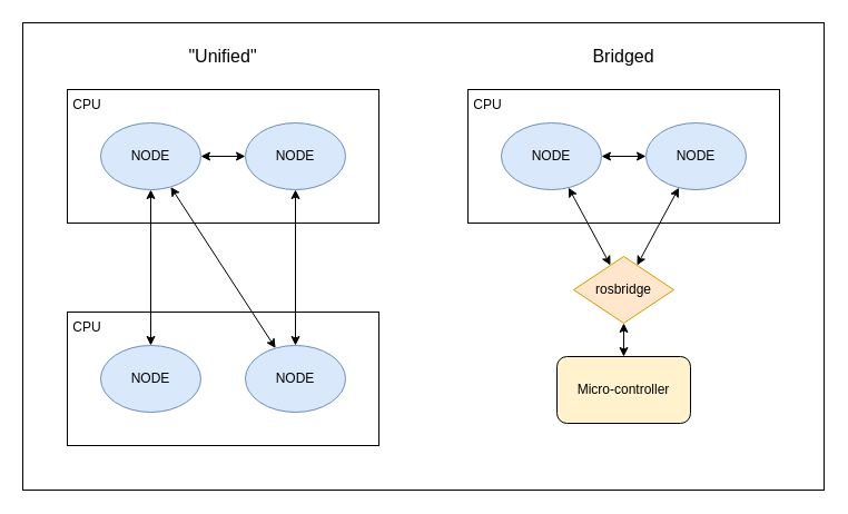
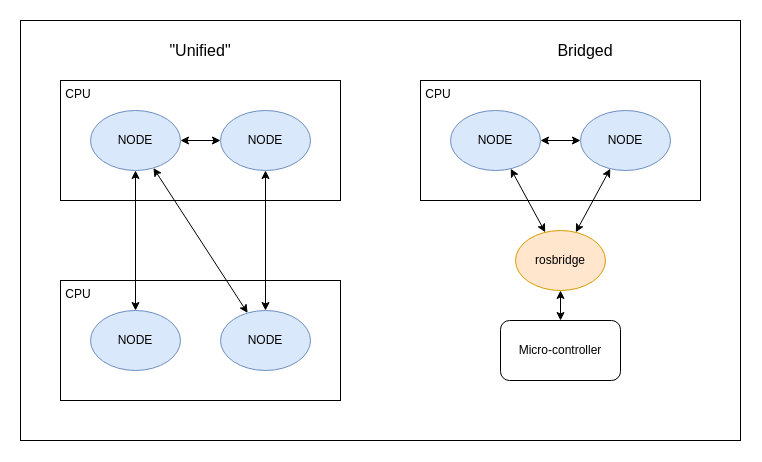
- <mxCell id="23" value="&lt;span style=&quot;font-size: 16px&quot;&gt;Bridged&lt;/span&gt;" style="text;html=1;strokeColor=none;fillColor=none;align=center;verticalAlign=middle;whiteSpace=wrap;rounded=0;" vertex="1" parent="1"><mxGeometry x="540" width="40" height="20" as="geometry" y="40" /></mxCell>
+ <mxCell id="23" value="&lt;span style=&quot;font-size: 16px&quot;&gt;Bridged&lt;/span&gt;" style="text;html=1;strokeColor=none;fillColor=none;align=center;verticalAlign=middle;whiteSpace=wrap;rounded=0;" vertex="1" parent="1"><mxGeometry x="565" y="40" width="40" height="20" as="geometry" /></mxCell>
- <mxCell id="20" value="rosbridge" style="rhombus;whiteSpace=wrap;html=1;fillColor=#ffe6cc;strokeColor=#d79b00;" vertex="1" parent="1"><mxGeometry x="515" y="230" width="90" height="60" as="geometry" /></mxCell>
+ <mxCell id="20" value="rosbridge" style="ellipse;whiteSpace=wrap;html=1;fillColor=#ffe6cc;strokeColor=#d79b00;" vertex="1" parent="1"><mxGeometry x="515" y="230" width="90" height="60" as="geometry" /></mxCell>
- <mxCell id="21" value="Micro-controller" style="rounded=1;whiteSpace=wrap;html=1;align=center;fillColor=#fff2cc;" vertex="1" parent="1"><mxGeometry x="500" y="320" width="120" height="60" as="geometry" /></mxCell>
+ <mxCell id="21" value="Micro-controller" style="rounded=1;whiteSpace=wrap;html=1;align=center;" vertex="1" parent="1"><mxGeometry x="500" y="320" width="120" height="60" as="geometry" /></mxCell>
